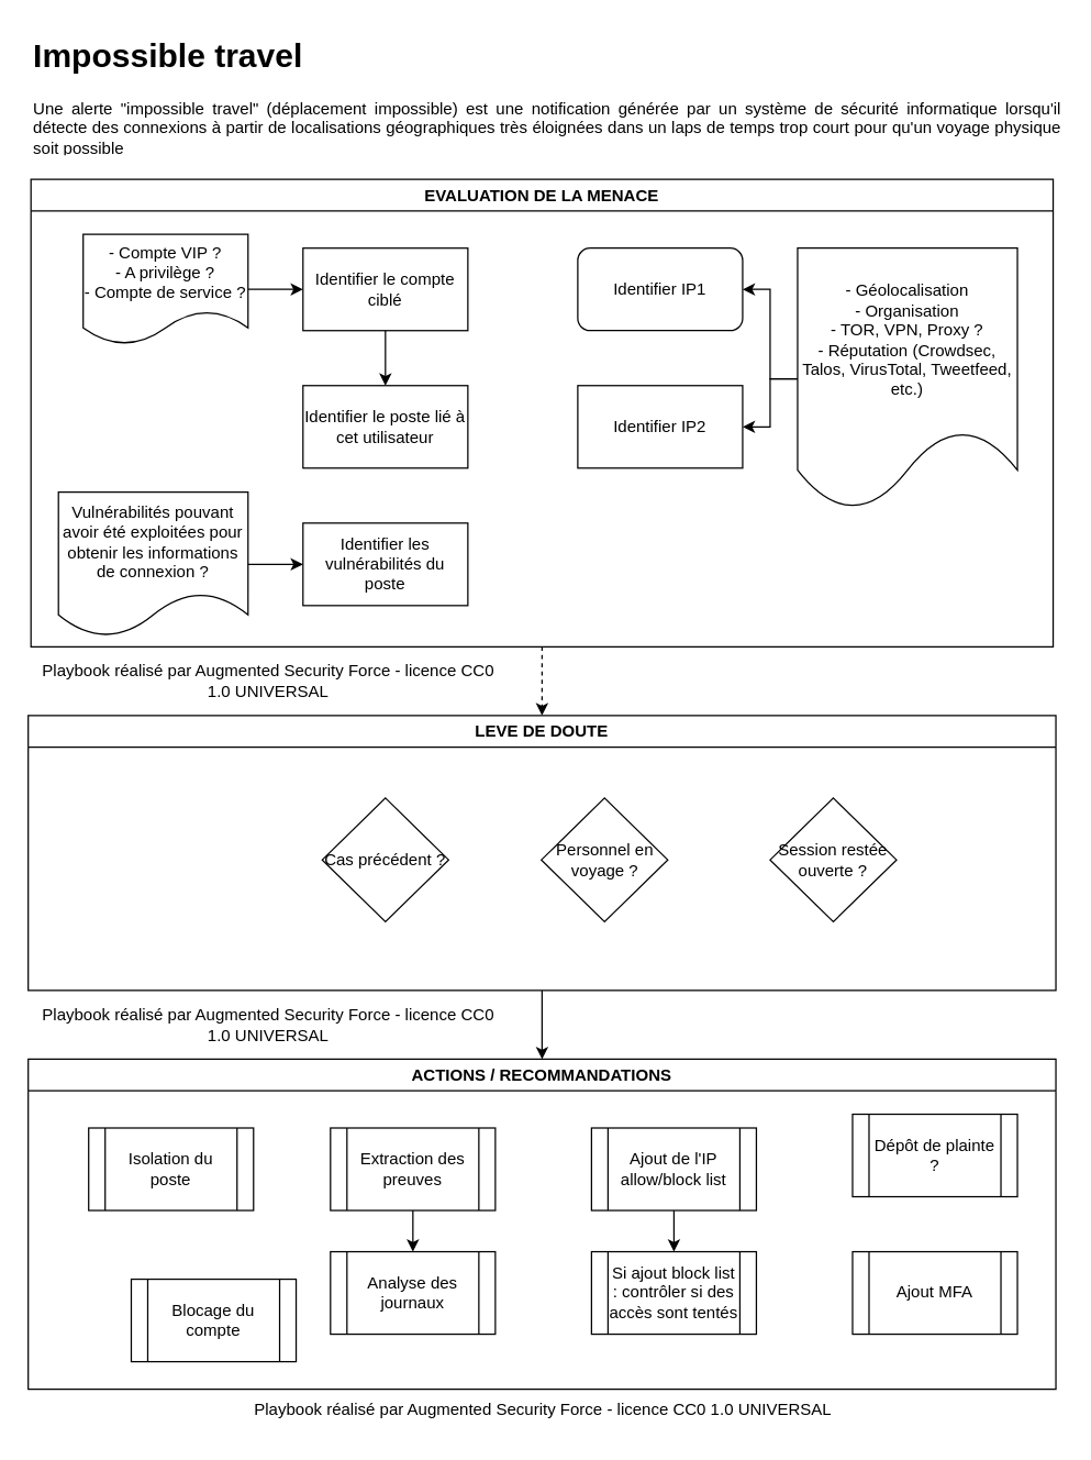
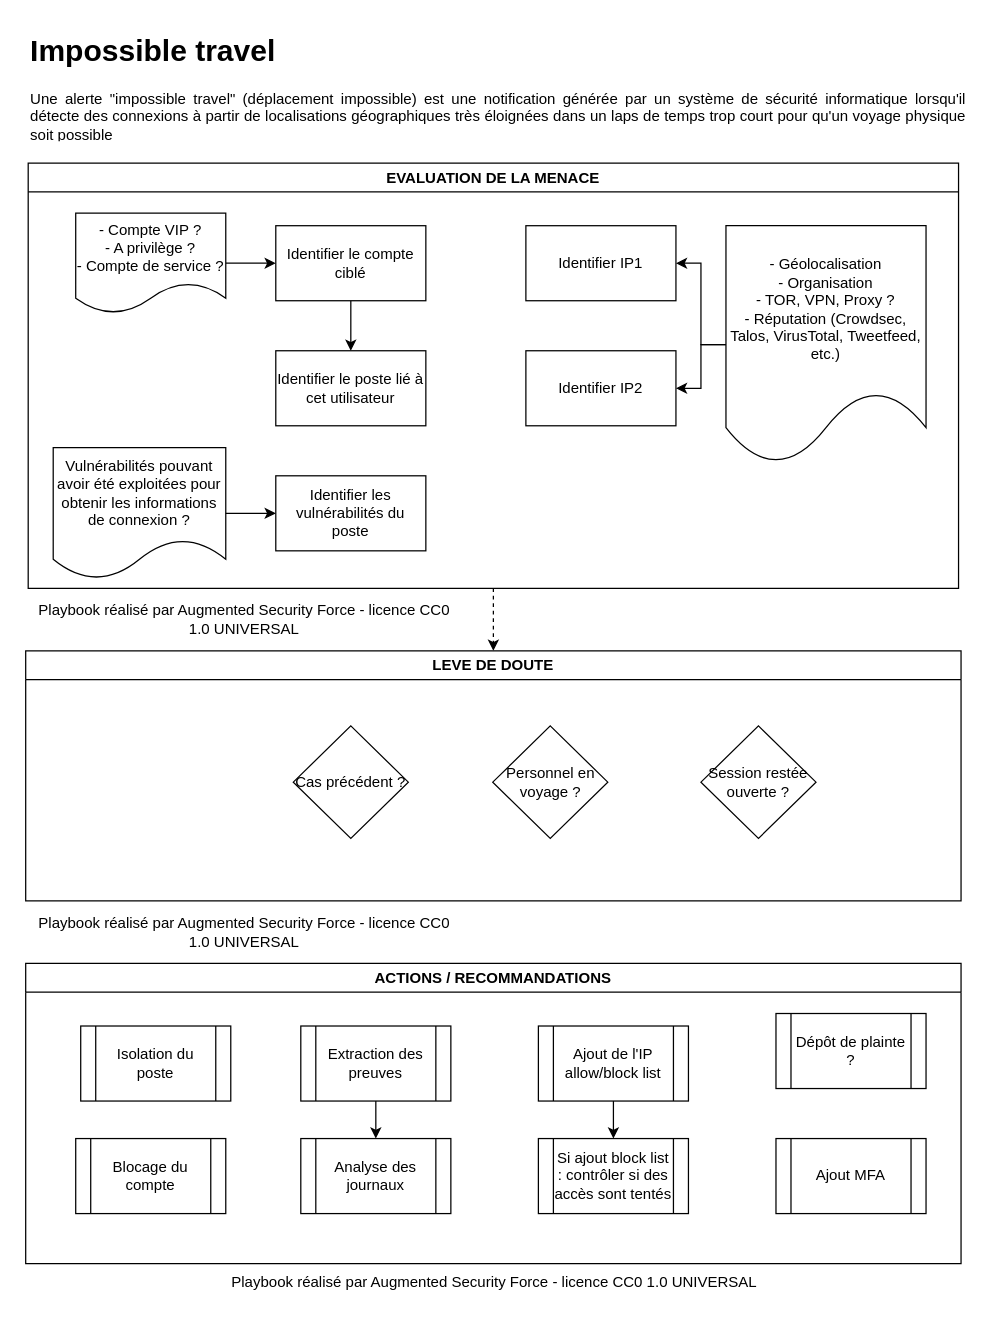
- <mxCell id="5" value="Identifier IP1" style="whiteSpace=wrap;html=1;rounded=1;" vertex="1" parent="1"><mxGeometry x="420" y="180" width="120" height="60" as="geometry" /></mxCell>
+ <mxCell id="5" value="Identifier IP1" style="rounded=0;whiteSpace=wrap;html=1;" vertex="1" parent="1"><mxGeometry x="420" y="180" width="120" height="60" as="geometry" /></mxCell>
- <mxCell id="16" style="edgeStyle=orthogonalEdgeStyle;rounded=0;orthogonalLoop=1;jettySize=auto;html=1;entryX=0.5;entryY=0;entryDx=0;entryDy=0;" edge="1" parent="1" source="17" target="21"><mxGeometry relative="1" as="geometry" /></mxCell>
- <mxCell id="23" value="Blocage du compte" style="shape=process;whiteSpace=wrap;html=1;backgroundOutline=1;" vertex="1" parent="21"><mxGeometry x="75" y="160" width="120" height="60" as="geometry" /></mxCell>
+ <mxCell id="23" value="Blocage du compte" style="shape=process;whiteSpace=wrap;html=1;backgroundOutline=1;" vertex="1" parent="21"><mxGeometry x="40" y="140" width="120" height="60" as="geometry" /></mxCell>
